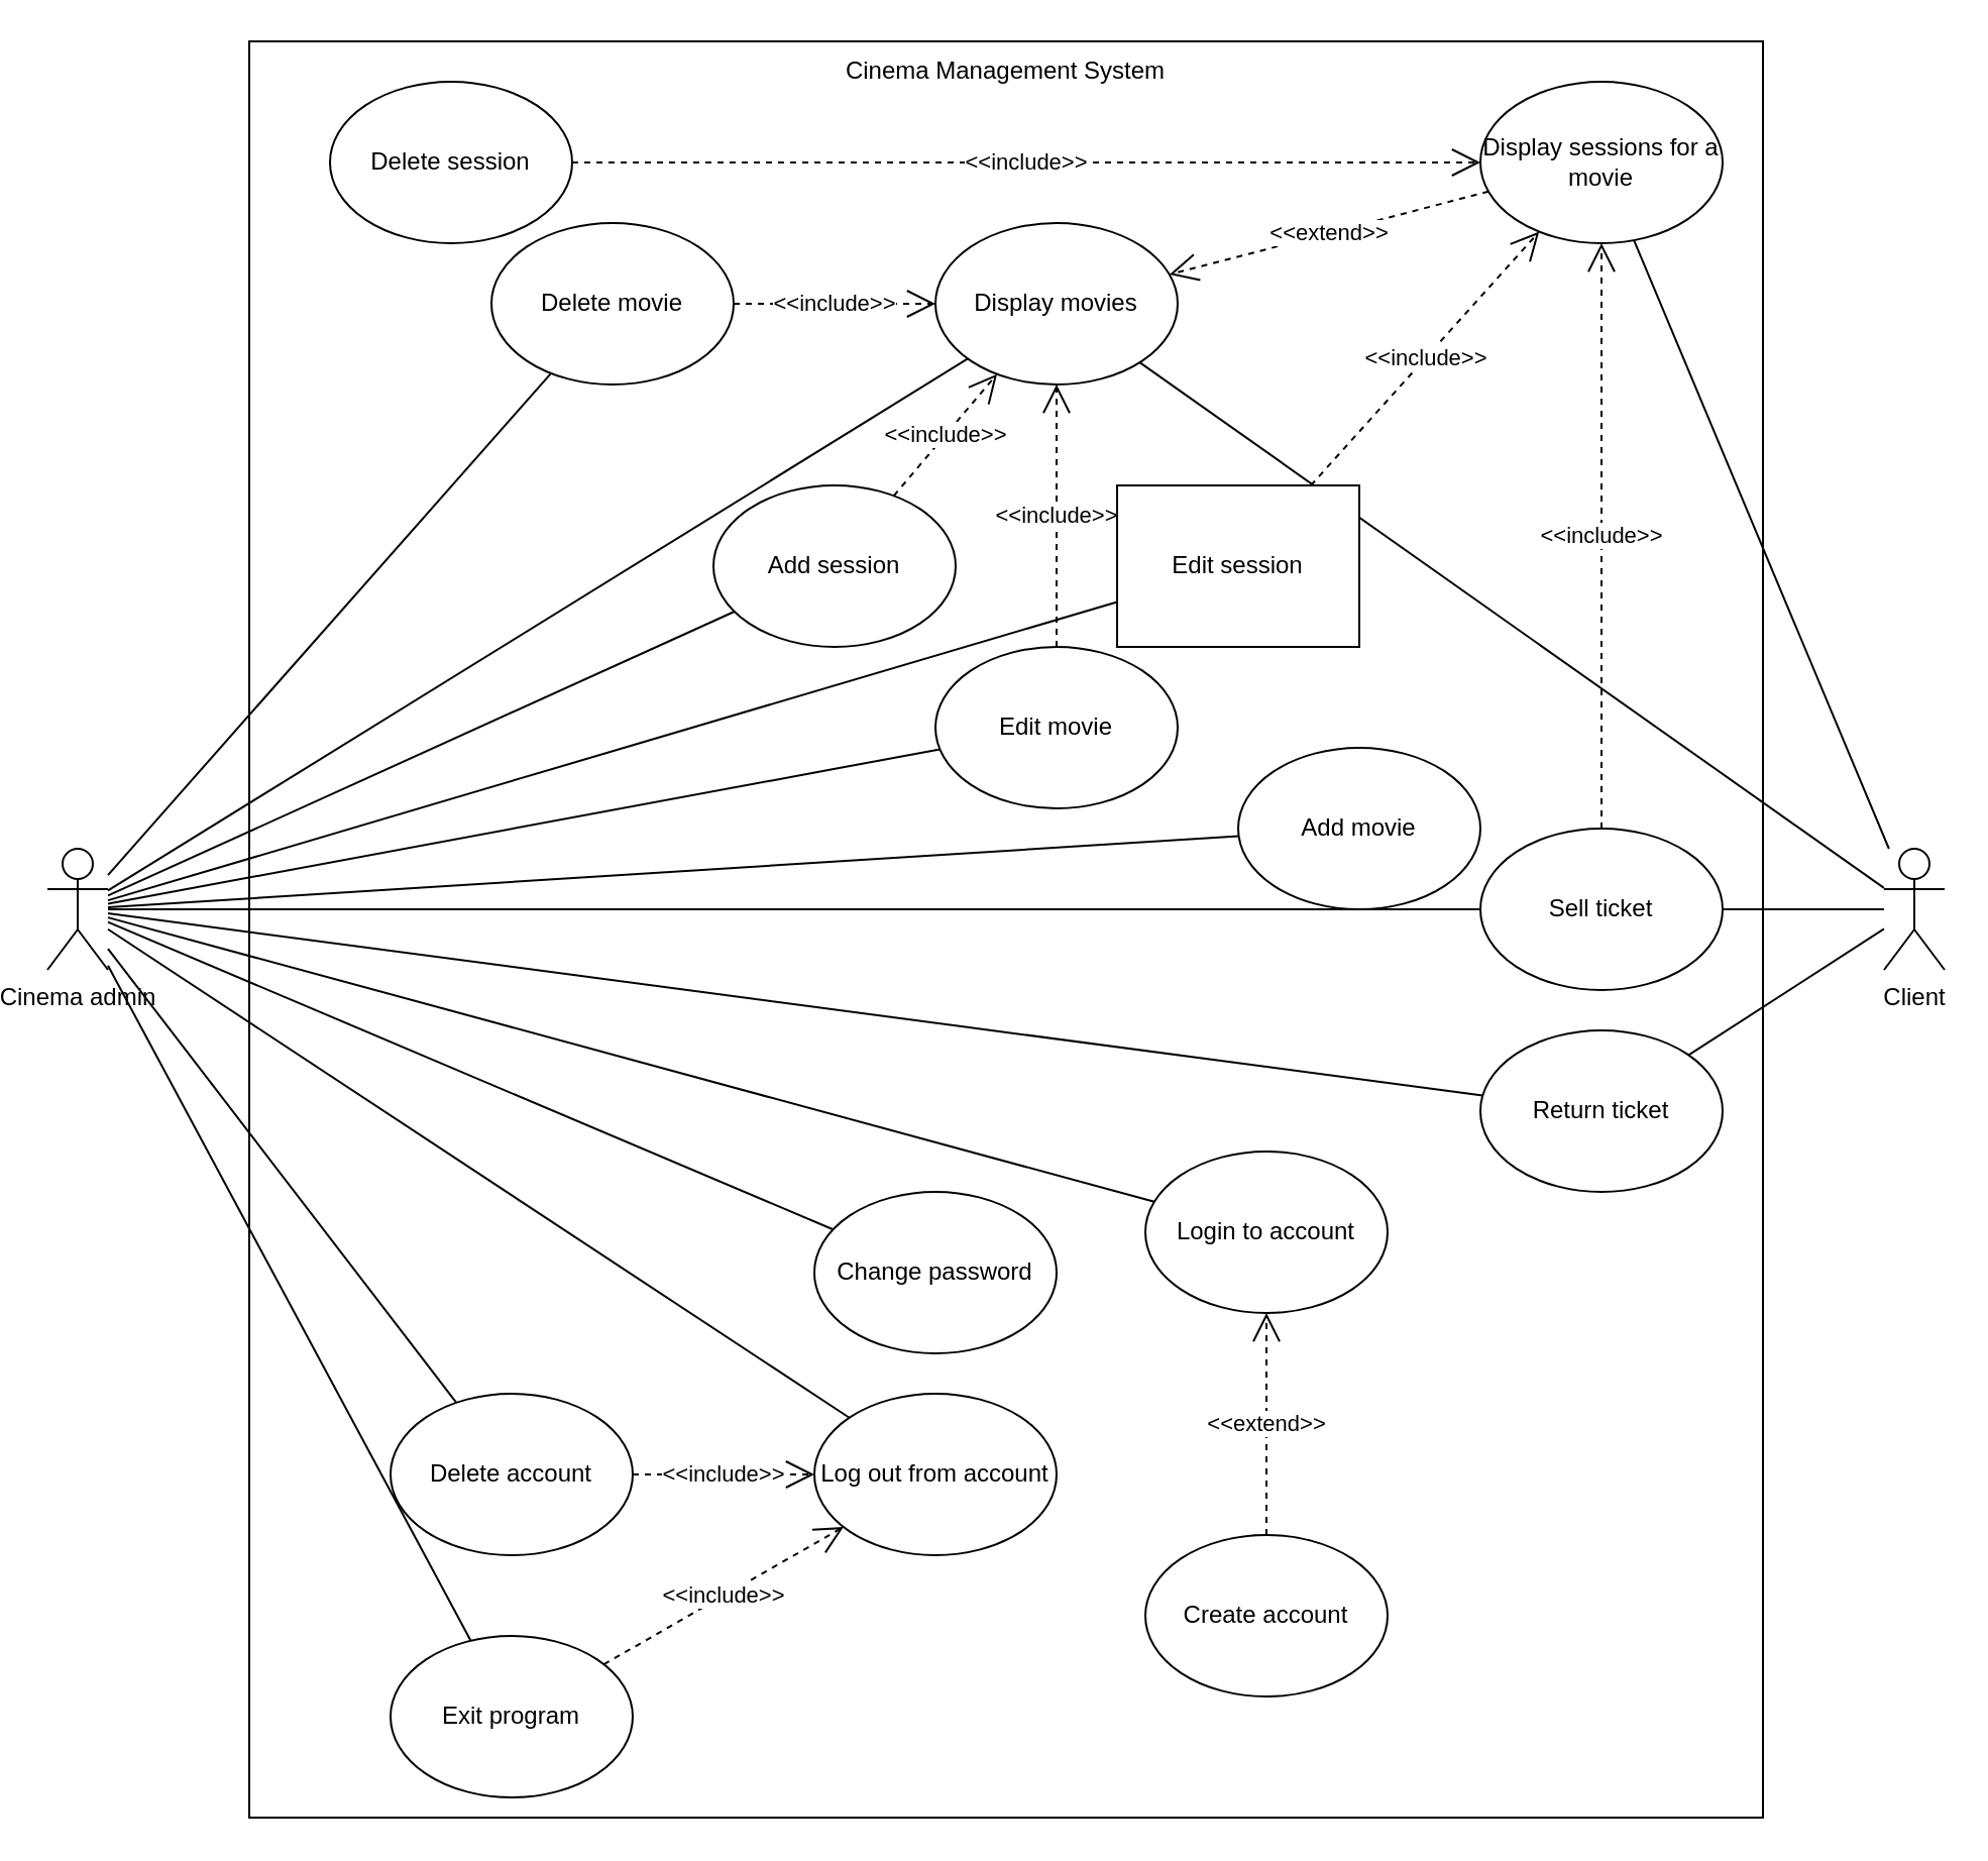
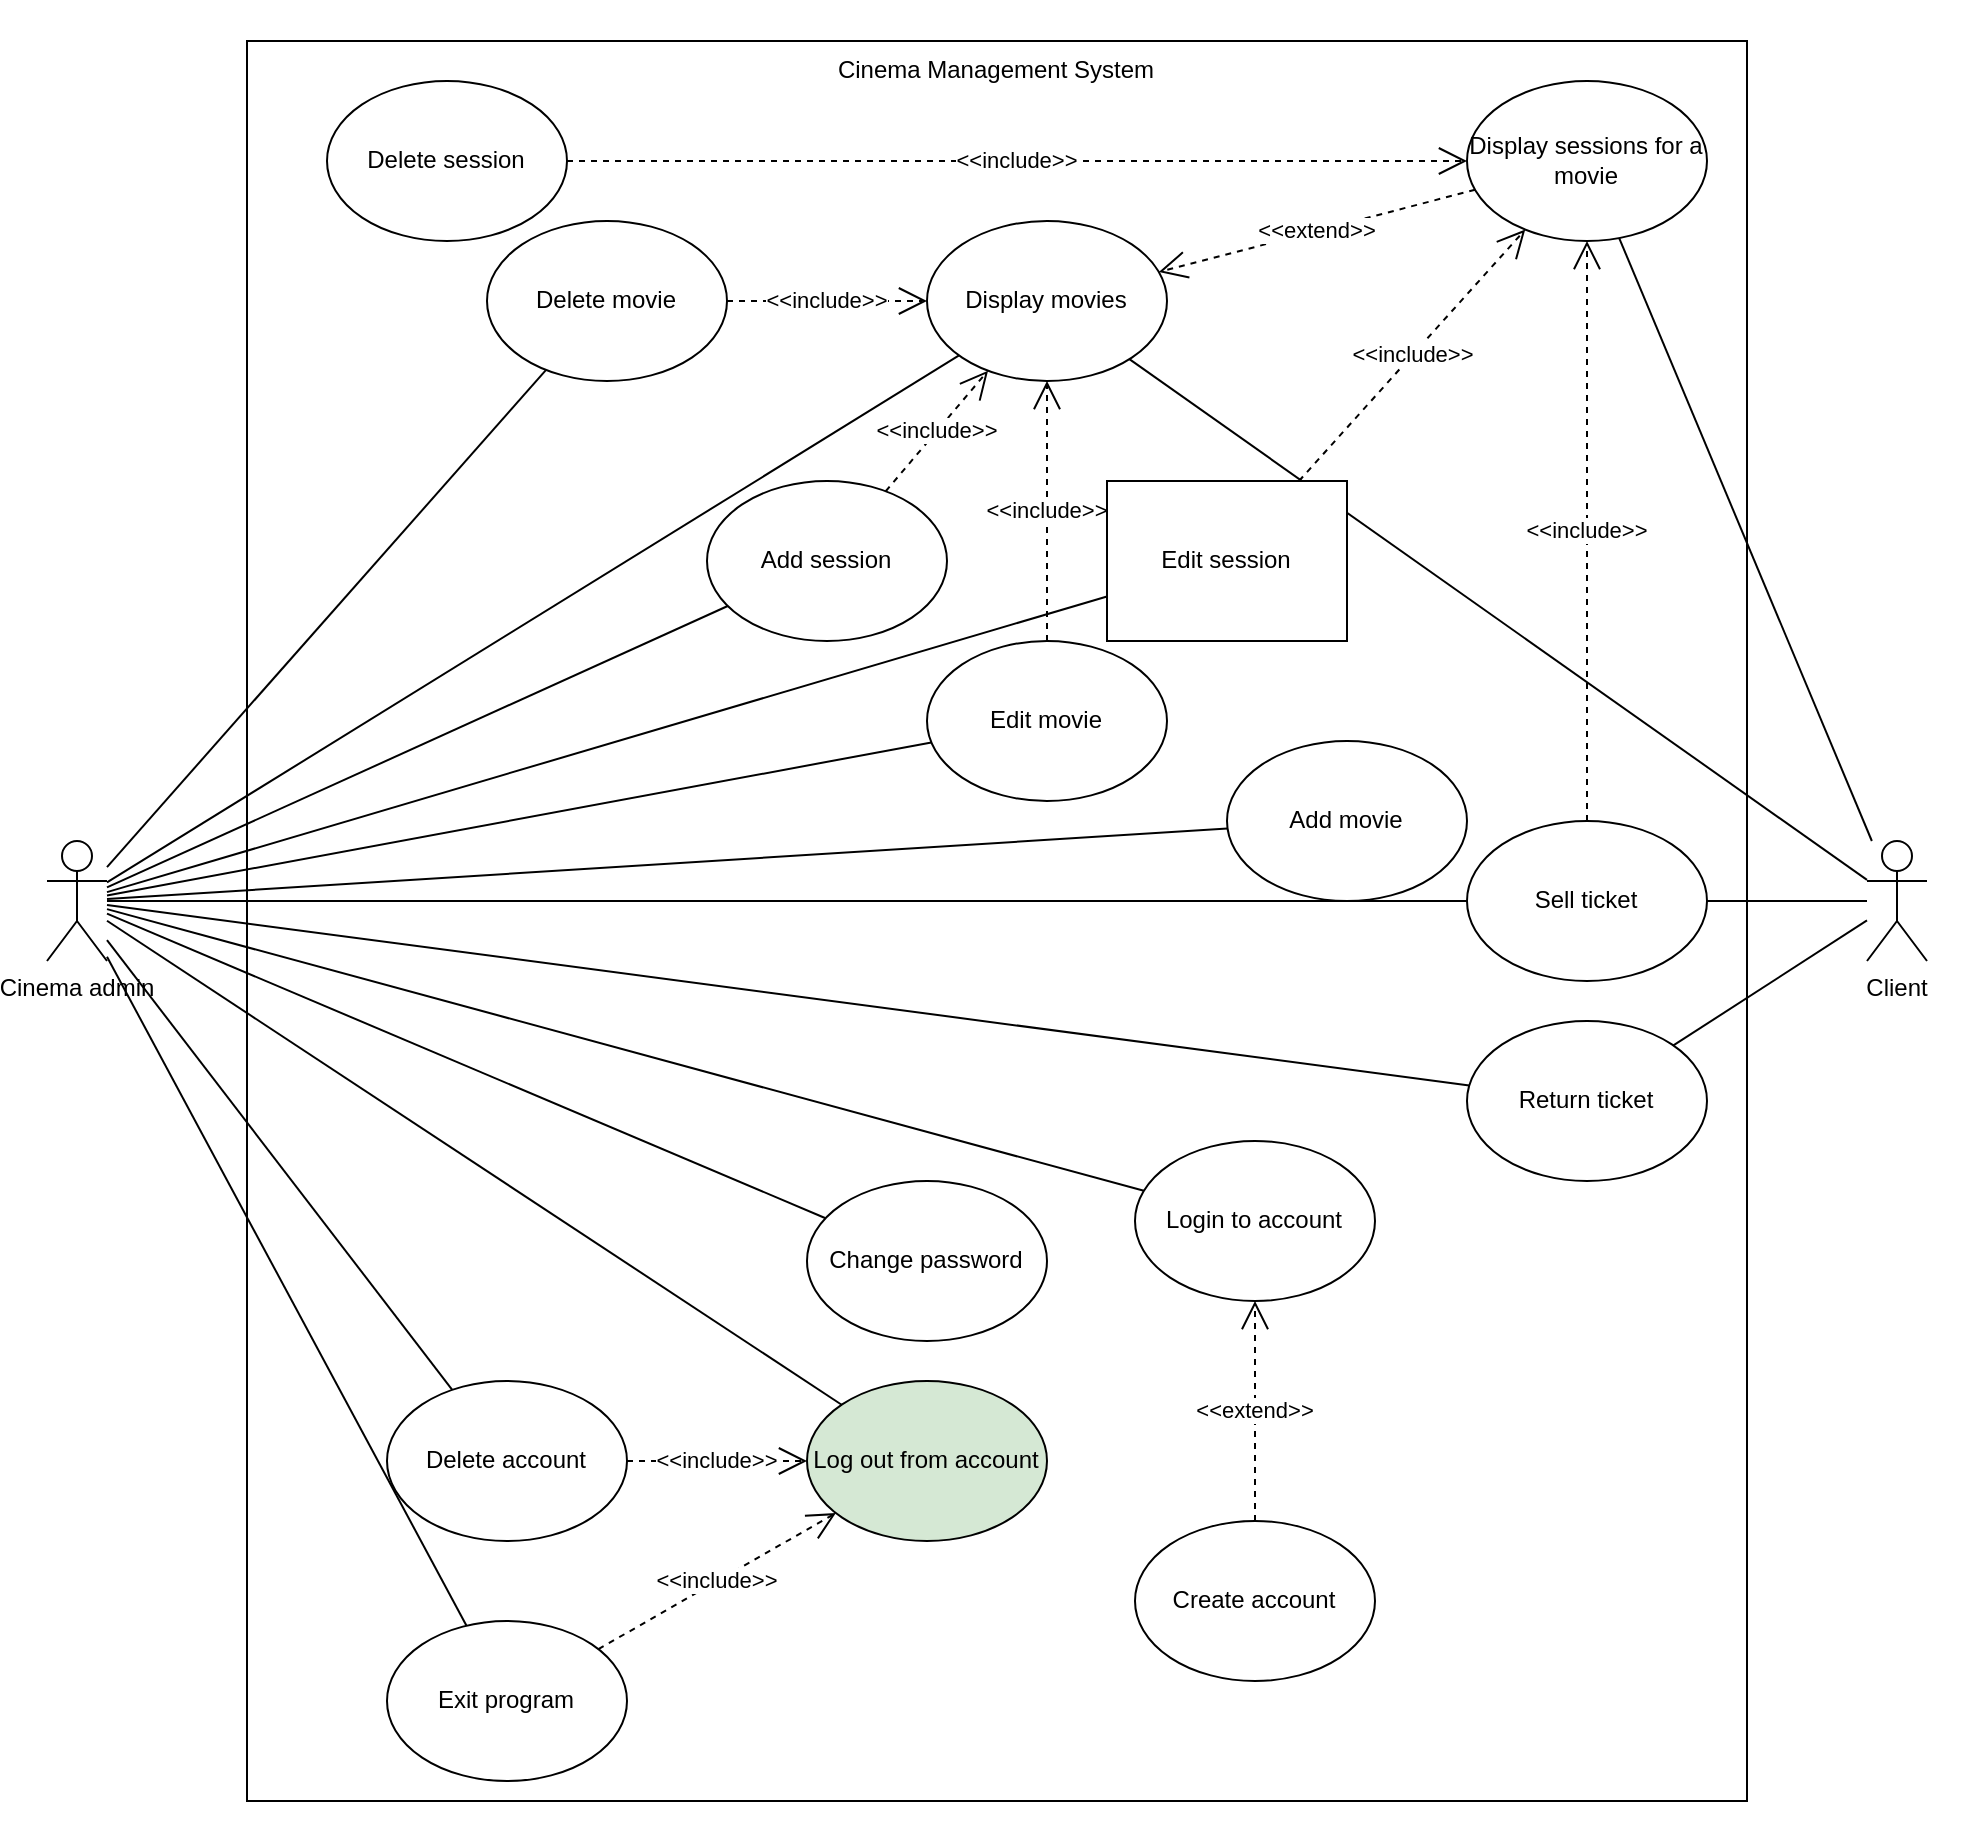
- <mxCell id="14" value="Log out from account" style="ellipse;whiteSpace=wrap;html=1;" vertex="1" parent="1"><mxGeometry x="400" y="690" width="120" height="80" as="geometry" /></mxCell>
+ <mxCell id="14" value="Log out from account" style="ellipse;whiteSpace=wrap;html=1;fillColor=#d5e8d4;" vertex="1" parent="1"><mxGeometry x="400" y="690" width="120" height="80" as="geometry" /></mxCell>
